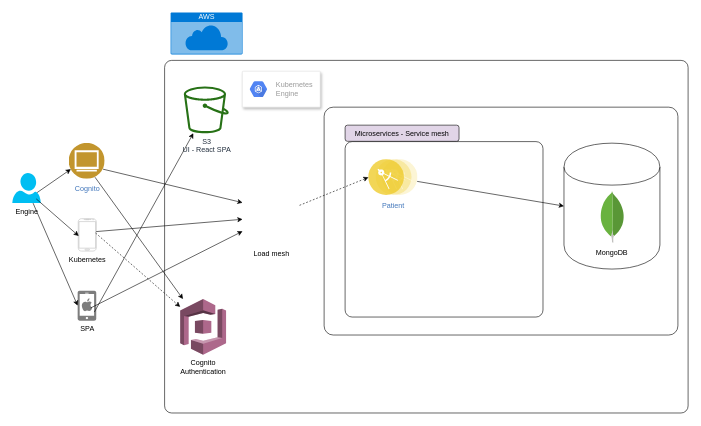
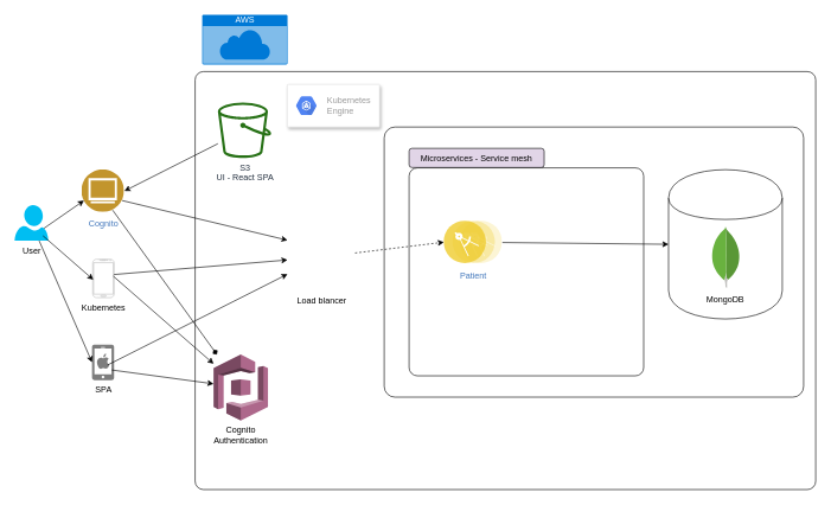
+ <mxCell id="17" value="" style="endArrow=classic;html=1;entryX=1;entryY=0.5;entryDx=0;entryDy=0;" parent="1" source="15" target="16" edge="1"><mxGeometry width="50" height="50" relative="1" as="geometry"><mxPoint x="179.805" y="358.225" as="sourcePoint" /><mxPoint x="450.5" y="400" as="targetPoint" /></mxGeometry></mxCell>
- <mxCell id="7" value="Patient" style="aspect=fixed;perimeter=ellipsePerimeter;html=1;align=center;shadow=0;dashed=0;fontColor=#4277BB;labelBackgroundColor=#ffffff;fontSize=12;spacingTop=3;image;image=img/lib/ibm/applications/microservice.svg;" parent="4" vertex="1"><mxGeometry x="39" y="57" width="82.2" height="60" as="geometry" /></mxCell>
+ <mxCell id="7" value="Patient" style="aspect=fixed;perimeter=ellipsePerimeter;html=1;align=center;shadow=0;dashed=0;fontColor=#4277BB;labelBackgroundColor=#ffffff;fontSize=12;spacingTop=3;image;image=img/lib/ibm/applications/microservice.svg;" parent="4" vertex="1"><mxGeometry x="49" y="102" width="82.2" height="60" as="geometry" /></mxCell>
- <mxCell id="18" value="Engine" style="verticalLabelPosition=bottom;html=1;verticalAlign=top;align=center;strokeColor=none;fillColor=#00BEF2;shape=mxgraph.azure.user;" parent="1" vertex="1"><mxGeometry x="20" y="288" width="47.5" height="50" as="geometry" /></mxCell>
+ <mxCell id="18" value="User" style="verticalLabelPosition=bottom;html=1;verticalAlign=top;align=center;strokeColor=none;fillColor=#00BEF2;shape=mxgraph.azure.user;" parent="1" vertex="1"><mxGeometry x="20" y="288" width="47.5" height="50" as="geometry" /></mxCell>
- <mxCell id="28" value="" style="endArrow=classic;html=1;exitX=0.897;exitY=0.716;exitDx=0;exitDy=0;exitPerimeter=0;" parent="1" source="23" target="15" edge="1"><mxGeometry width="50" height="50" relative="1" as="geometry"><mxPoint x="160.824" y="522.8" as="sourcePoint" /><mxPoint x="463.5" y="437.962" as="targetPoint" /></mxGeometry></mxCell>
+ <mxCell id="28" value="" style="endArrow=classic;html=1;exitX=0.897;exitY=0.716;exitDx=0;exitDy=0;exitPerimeter=0;" parent="1" source="23" target="27" edge="1"><mxGeometry width="50" height="50" relative="1" as="geometry"><mxPoint x="160.824" y="522.8" as="sourcePoint" /><mxPoint x="463.5" y="437.962" as="targetPoint" /></mxGeometry></mxCell>
- <mxCell id="31" value="Load mesh" style="shape=image;html=1;verticalAlign=top;verticalLabelPosition=bottom;labelBackgroundColor=#ffffff;imageAspect=0;aspect=fixed;image=https://cdn2.iconfinder.com/data/icons/amazon-aws-stencils/100/Compute__Networking_copy_Elastic_Load_Balancing-128.png" vertex="1" parent="1"><mxGeometry x="404" y="313.5" width="95" height="95" as="geometry" /></mxCell>
+ <mxCell id="31" value="Load blancer" style="shape=image;html=1;verticalAlign=top;verticalLabelPosition=bottom;labelBackgroundColor=#ffffff;imageAspect=0;aspect=fixed;image=https://cdn2.iconfinder.com/data/icons/amazon-aws-stencils/100/Compute__Networking_copy_Elastic_Load_Balancing-128.png" vertex="1" parent="1"><mxGeometry x="404" y="313.5" width="95" height="95" as="geometry" /></mxCell>
- <mxCell id="29" value="" style="endArrow=classic;html=1;exitX=0.961;exitY=0.441;exitDx=0;exitDy=0;exitPerimeter=0;dashed=1;" parent="1" source="21" target="27" edge="1"><mxGeometry width="50" height="50" relative="1" as="geometry"><mxPoint x="166.807" y="529.8" as="sourcePoint" /><mxPoint x="310" y="549.293" as="targetPoint" /></mxGeometry></mxCell>
+ <mxCell id="29" value="" style="endArrow=classic;html=1;exitX=0.961;exitY=0.441;exitDx=0;exitDy=0;exitPerimeter=0;" parent="1" source="21" target="27" edge="1"><mxGeometry width="50" height="50" relative="1" as="geometry"><mxPoint x="166.807" y="529.8" as="sourcePoint" /><mxPoint x="310" y="549.293" as="targetPoint" /></mxGeometry></mxCell>
- <mxCell id="30" value="" style="endArrow=classic;html=1;exitX=0.75;exitY=1;exitDx=0;exitDy=0;" parent="1" source="16" target="27" edge="1"><mxGeometry width="50" height="50" relative="1" as="geometry"><mxPoint x="168.83" y="397.814" as="sourcePoint" /><mxPoint x="320" y="559.293" as="targetPoint" /></mxGeometry></mxCell>
+ <mxCell id="30" value="" style="endArrow=diamond;html=1;exitX=0.75;exitY=1;exitDx=0;exitDy=0;" parent="1" source="16" target="27" edge="1"><mxGeometry width="50" height="50" relative="1" as="geometry"><mxPoint x="168.83" y="397.814" as="sourcePoint" /><mxPoint x="320" y="559.293" as="targetPoint" /></mxGeometry></mxCell>
